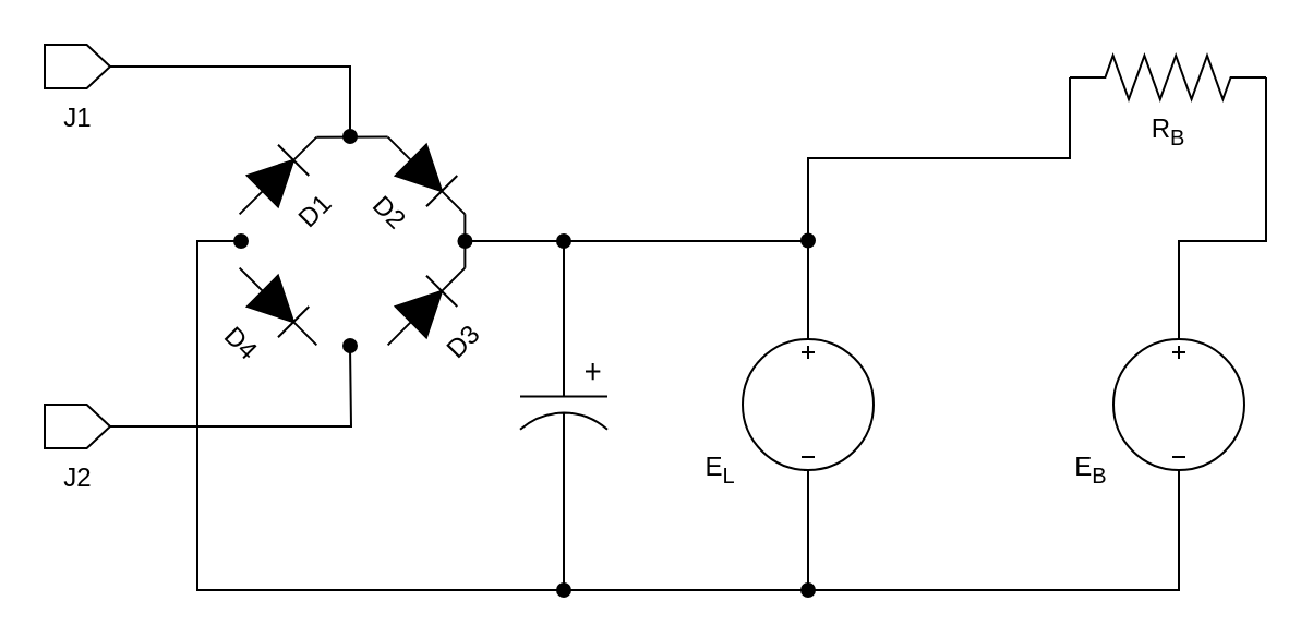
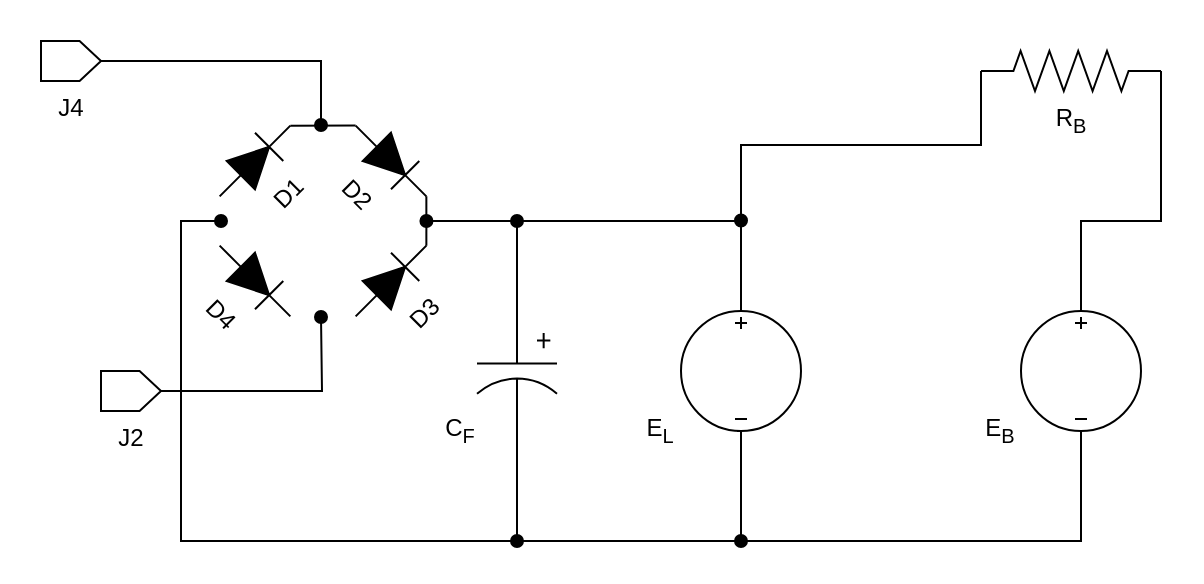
- <mxCell id="20" value="J1" style="verticalLabelPosition=bottom;shadow=0;dashed=0;align=center;html=1;verticalAlign=top;shape=mxgraph.electrical.abstract.dac;" vertex="1" parent="1"><mxGeometry x="20" y="20" width="30" height="20" as="geometry" /></mxCell>
+ <mxCell id="20" value="J4" style="verticalLabelPosition=bottom;shadow=0;dashed=0;align=center;html=1;verticalAlign=top;shape=mxgraph.electrical.abstract.dac;" vertex="1" parent="1"><mxGeometry x="20" y="20" width="30" height="20" as="geometry" /></mxCell>
- <mxCell id="22" value="J2" style="verticalLabelPosition=bottom;shadow=0;dashed=0;align=center;html=1;verticalAlign=top;shape=mxgraph.electrical.abstract.dac;" vertex="1" parent="1"><mxGeometry x="20" y="185" width="30" height="20" as="geometry" /></mxCell>
+ <mxCell id="22" value="J2" style="verticalLabelPosition=bottom;shadow=0;dashed=0;align=center;html=1;verticalAlign=top;shape=mxgraph.electrical.abstract.dac;" vertex="1" parent="1"><mxGeometry x="50" y="185" width="30" height="20" as="geometry" /></mxCell>
+ <mxCell id="23" value="C&lt;sub&gt;F&lt;/sub&gt;" style="text;html=1;strokeColor=none;fillColor=none;align=center;verticalAlign=middle;whiteSpace=wrap;rounded=0;" vertex="1" parent="1"><mxGeometry x="210" y="205" width="40" height="20" as="geometry" /></mxCell>
